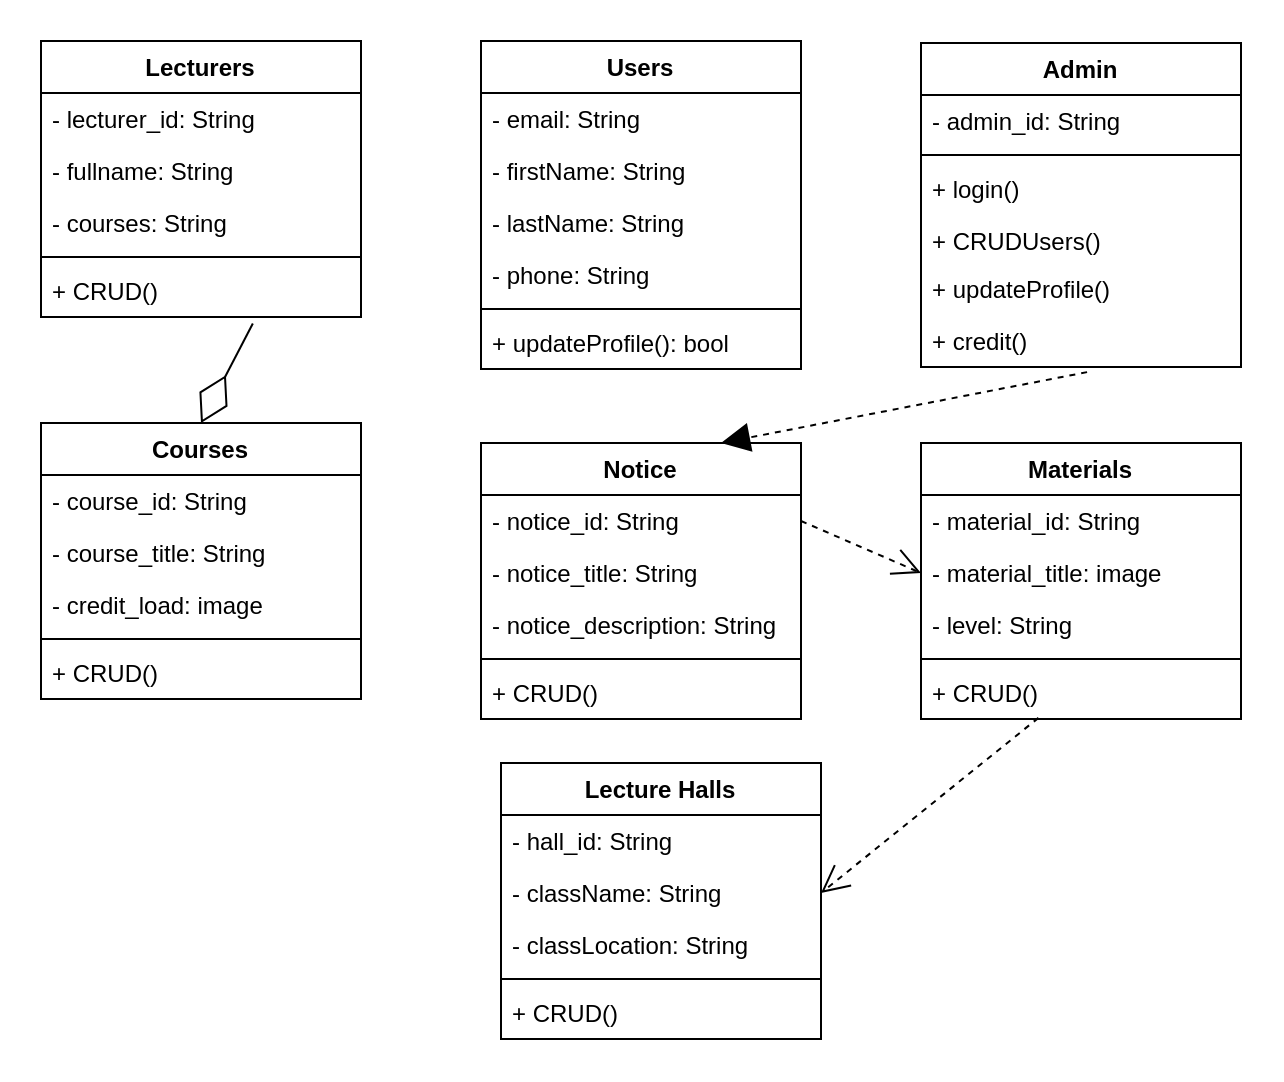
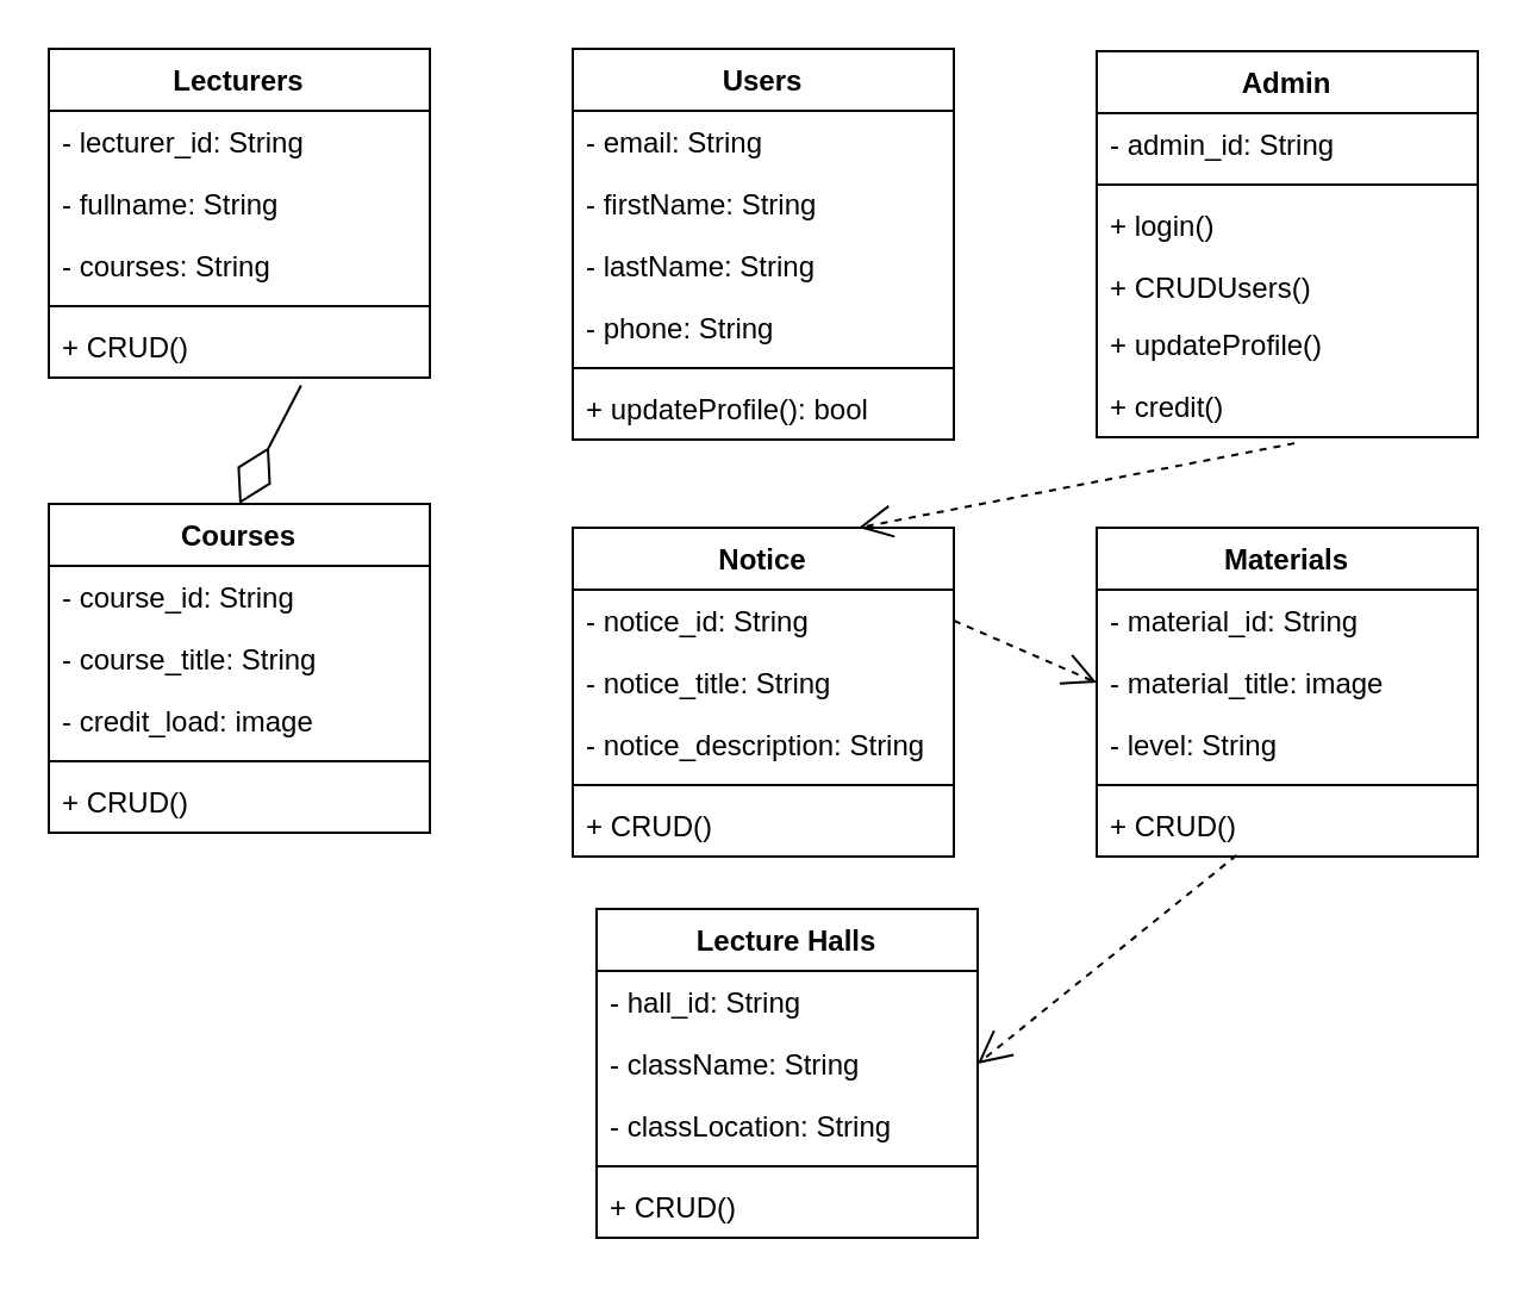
- <mxCell id="49" value="" style="endArrow=block;endSize=12;dashed=1;html=1;entryX=0.75;entryY=0;entryDx=0;entryDy=0;exitX=0.519;exitY=1.099;exitDx=0;exitDy=0;exitPerimeter=0;" edge="1" parent="1" source="15" target="40"><mxGeometry width="160" relative="1" as="geometry"><mxPoint x="528.72" y="368.428" as="sourcePoint" /><mxPoint x="420" y="462.5" as="targetPoint" /></mxGeometry></mxCell>
+ <mxCell id="49" value="" style="endArrow=open;endSize=12;dashed=1;html=1;entryX=0.75;entryY=0;entryDx=0;entryDy=0;exitX=0.519;exitY=1.099;exitDx=0;exitDy=0;exitPerimeter=0;" edge="1" parent="1" source="15" target="40"><mxGeometry width="160" relative="1" as="geometry"><mxPoint x="528.72" y="368.428" as="sourcePoint" /><mxPoint x="420" y="462.5" as="targetPoint" /></mxGeometry></mxCell>
